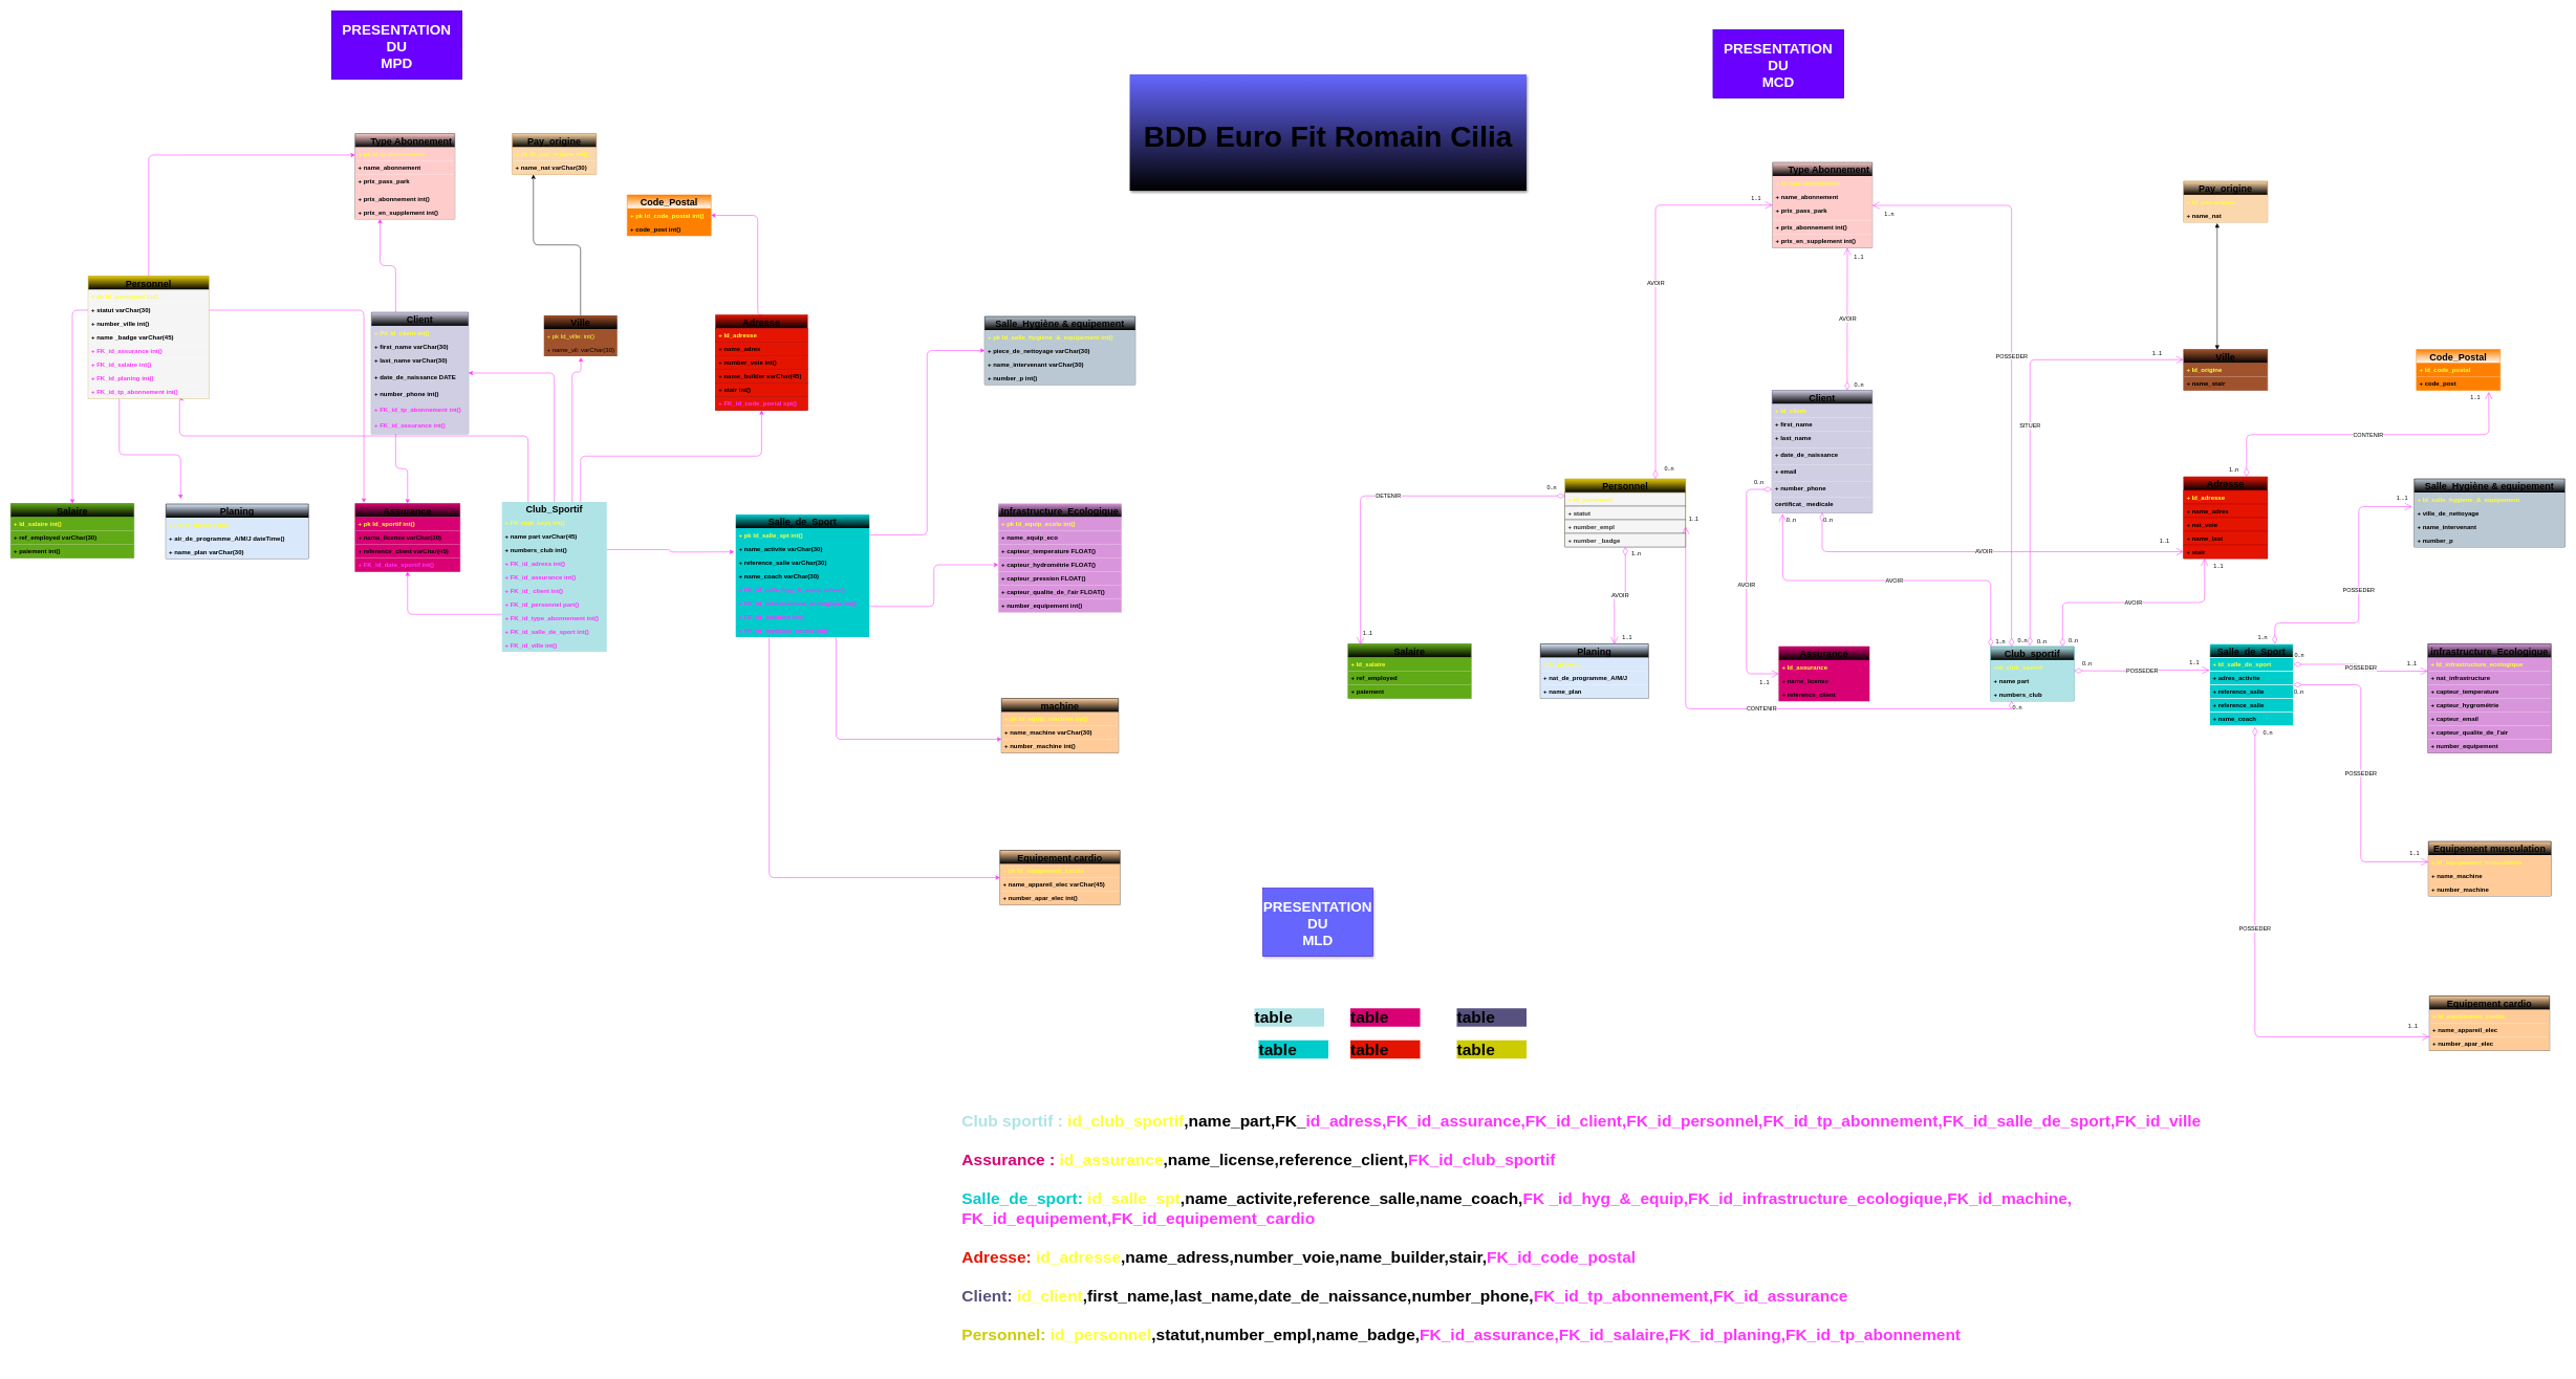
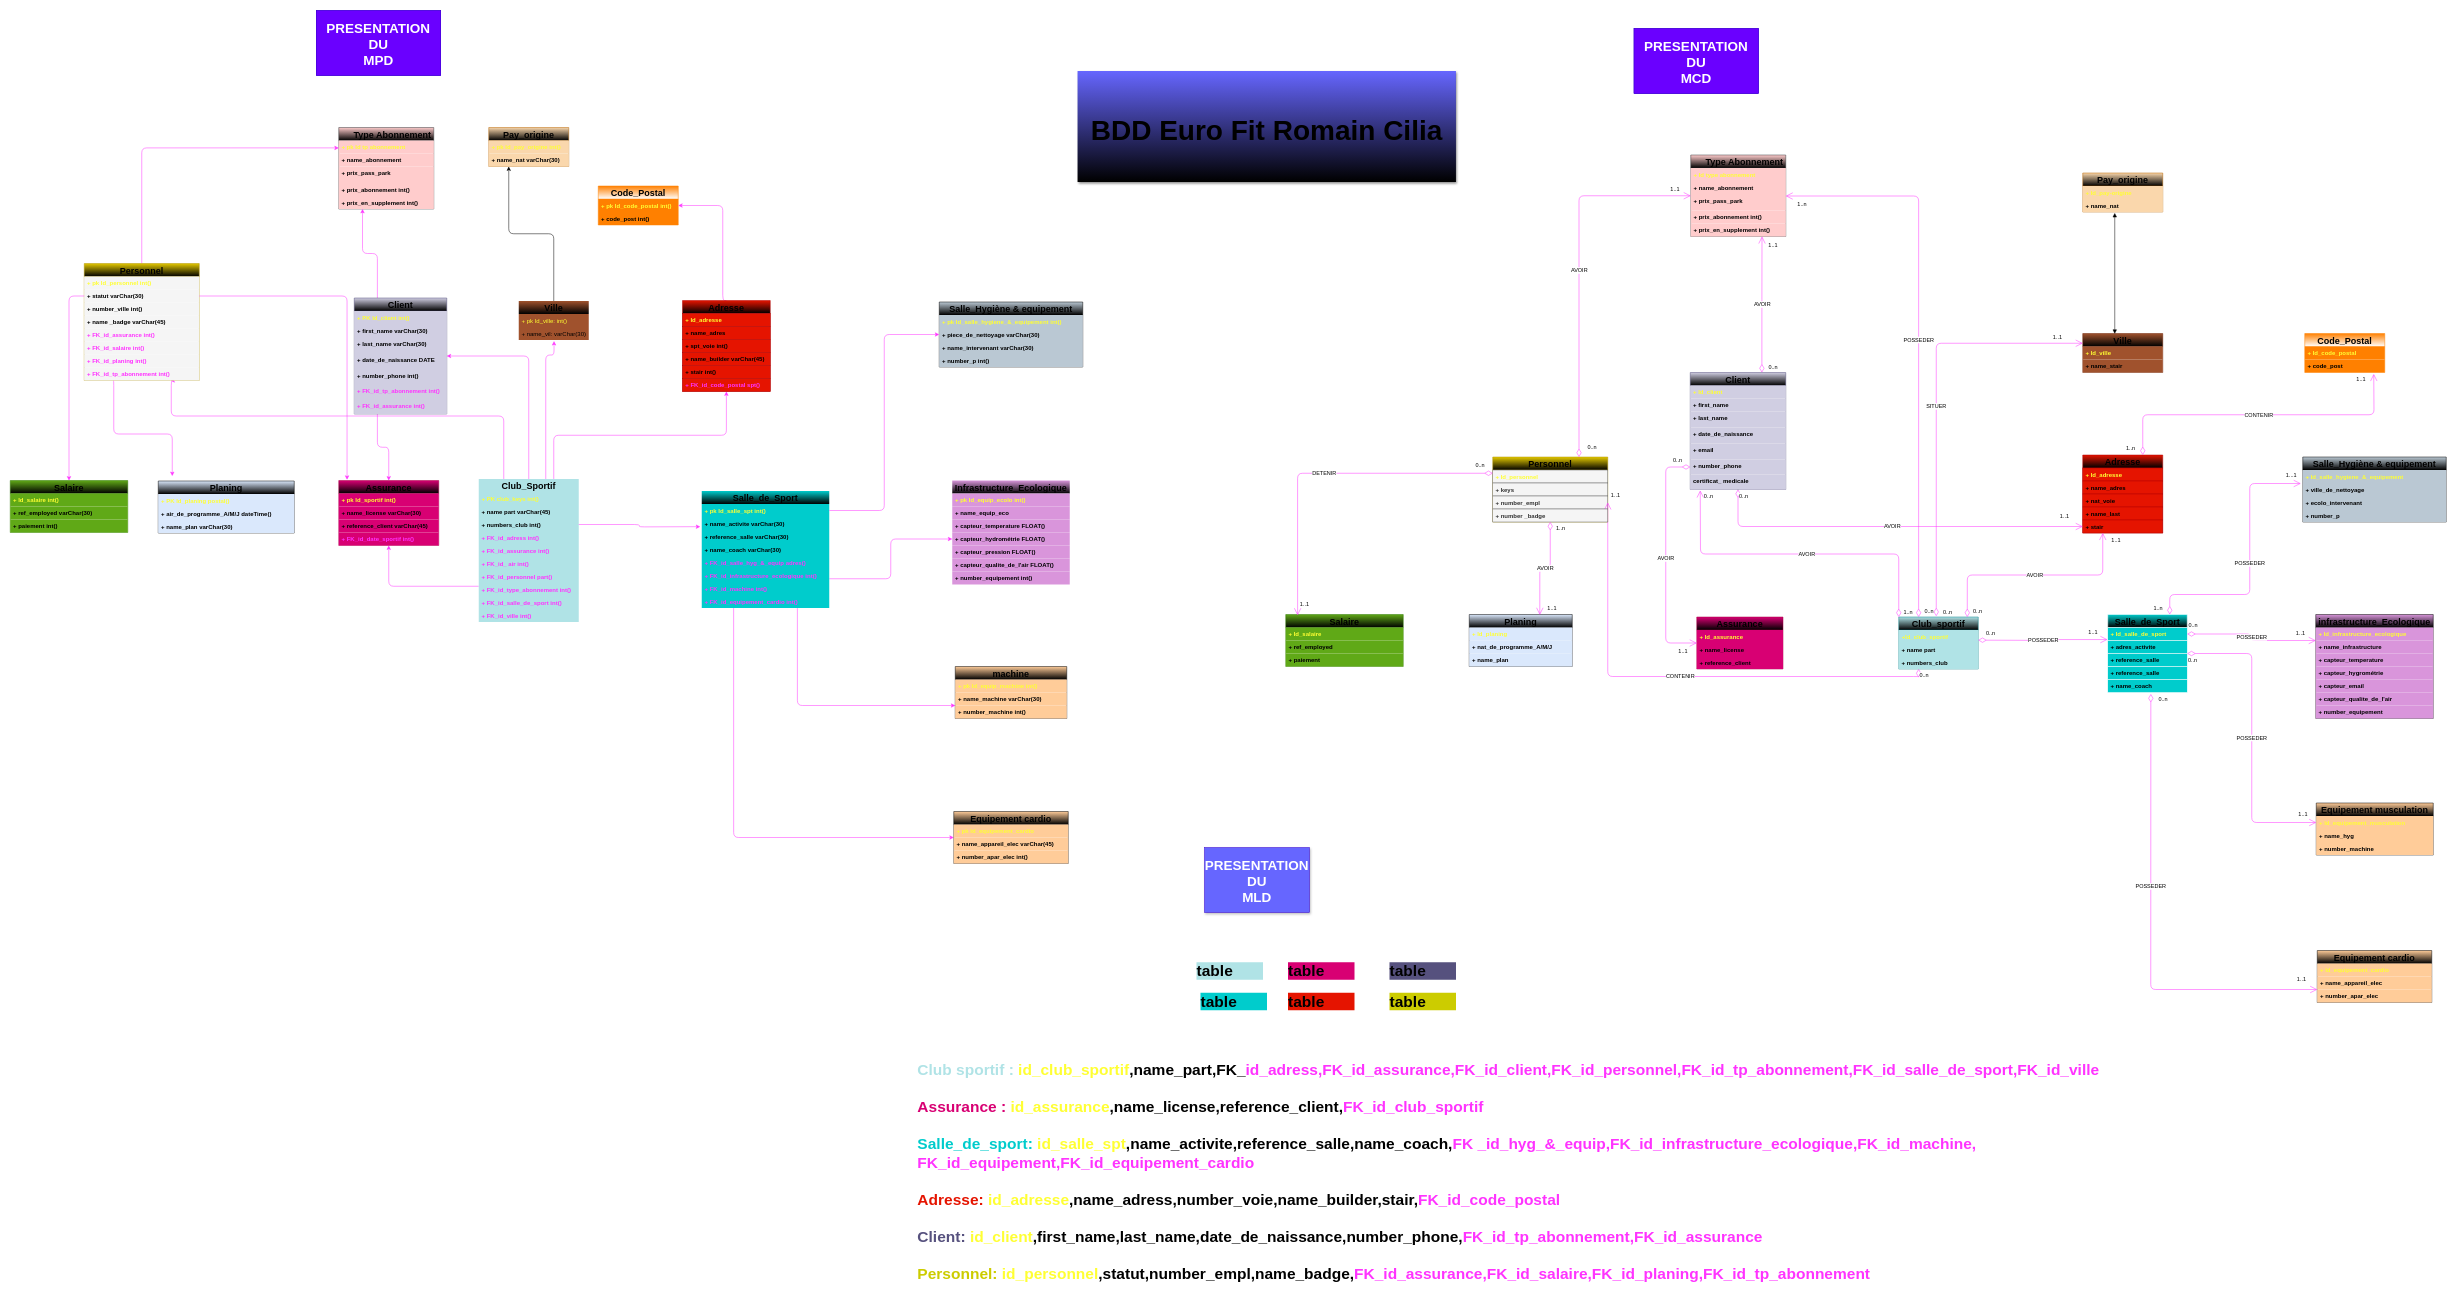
- <mxCell id="192" value="+ number_voie int()" style="text;strokeColor=#B20000;fillColor=#e51400;align=left;verticalAlign=top;spacingLeft=4;spacingRight=4;overflow=hidden;rotatable=0;points=[[0,0.5],[1,0.5]];portConstraint=eastwest;labelBackgroundColor=none;fontFamily=Helvetica;fontColor=#000000;fontStyle=1" parent="189" vertex="1"><mxGeometry y="78" width="175.5" height="26" as="geometry" /></mxCell>
+ <mxCell id="192" value="+ spt_voie int()" style="text;strokeColor=#B20000;fillColor=#e51400;align=left;verticalAlign=top;spacingLeft=4;spacingRight=4;overflow=hidden;rotatable=0;points=[[0,0.5],[1,0.5]];portConstraint=eastwest;labelBackgroundColor=none;fontFamily=Helvetica;fontColor=#000000;fontStyle=1" parent="189" vertex="1"><mxGeometry y="78" width="175.5" height="26" as="geometry" /></mxCell>
- <mxCell id="64" value="+ Id_origine" style="text;strokeColor=none;fillColor=#A0522D;align=left;verticalAlign=top;spacingLeft=4;spacingRight=4;overflow=hidden;rotatable=0;points=[[0,0.5],[1,0.5]];portConstraint=eastwest;labelBackgroundColor=none;fontFamily=Helvetica;fontColor=#FFFF33;fontStyle=1" parent="63" vertex="1"><mxGeometry y="26" width="160" height="26" as="geometry" /></mxCell>
+ <mxCell id="64" value="+ Id_ville" style="text;strokeColor=none;fillColor=#A0522D;align=left;verticalAlign=top;spacingLeft=4;spacingRight=4;overflow=hidden;rotatable=0;points=[[0,0.5],[1,0.5]];portConstraint=eastwest;labelBackgroundColor=none;fontFamily=Helvetica;fontColor=#FFFF33;fontStyle=1" parent="63" vertex="1"><mxGeometry y="26" width="160" height="26" as="geometry" /></mxCell>
- <mxCell id="45" value="+ statut" style="text;strokeColor=#666666;fillColor=#f5f5f5;align=left;verticalAlign=top;spacingLeft=4;spacingRight=4;overflow=hidden;rotatable=0;points=[[0,0.5],[1,0.5]];portConstraint=eastwest;labelBackgroundColor=none;fontFamily=Helvetica;fontColor=#333333;fontStyle=1" parent="43" vertex="1"><mxGeometry y="52" width="230" height="26" as="geometry" /></mxCell>
+ <mxCell id="45" value="+ keys" style="text;strokeColor=#666666;fillColor=#f5f5f5;align=left;verticalAlign=top;spacingLeft=4;spacingRight=4;overflow=hidden;rotatable=0;points=[[0,0.5],[1,0.5]];portConstraint=eastwest;labelBackgroundColor=none;fontFamily=Helvetica;fontColor=#333333;fontStyle=1" parent="43" vertex="1"><mxGeometry y="52" width="230" height="26" as="geometry" /></mxCell>
- <mxCell id="142" value="+ PK Id_planing int()" style="text;fillColor=#dae8fc;align=left;verticalAlign=top;spacingLeft=4;spacingRight=4;overflow=hidden;rotatable=0;points=[[0,0.5],[1,0.5]];portConstraint=eastwest;labelBackgroundColor=none;fontFamily=Helvetica;fontStyle=1;strokeColor=none;labelBorderColor=none;gradientColor=none;fontColor=#FFFF33;" parent="141" vertex="1"><mxGeometry y="26" width="272" height="26" as="geometry" /></mxCell>
+ <mxCell id="142" value="+ PK Id_planing postal()" style="text;fillColor=#dae8fc;align=left;verticalAlign=top;spacingLeft=4;spacingRight=4;overflow=hidden;rotatable=0;points=[[0,0.5],[1,0.5]];portConstraint=eastwest;labelBackgroundColor=none;fontFamily=Helvetica;fontStyle=1;strokeColor=none;labelBorderColor=none;gradientColor=none;fontColor=#FFFF33;" parent="141" vertex="1"><mxGeometry y="26" width="272" height="26" as="geometry" /></mxCell>
- <mxCell id="96" value="+ name_intervenant" style="text;fillColor=#bac8d3;align=left;verticalAlign=top;spacingLeft=4;spacingRight=4;overflow=hidden;rotatable=0;points=[[0,0.5],[1,0.5]];portConstraint=eastwest;labelBackgroundColor=none;fontFamily=Helvetica;fontStyle=1;strokeColor=none;fontColor=#000000;" parent="93" vertex="1"><mxGeometry y="78" width="287" height="26" as="geometry" /></mxCell>
+ <mxCell id="96" value="+ ecolo_intervenant" style="text;fillColor=#bac8d3;align=left;verticalAlign=top;spacingLeft=4;spacingRight=4;overflow=hidden;rotatable=0;points=[[0,0.5],[1,0.5]];portConstraint=eastwest;labelBackgroundColor=none;fontFamily=Helvetica;fontStyle=1;strokeColor=none;fontColor=#000000;" parent="93" vertex="1"><mxGeometry y="78" width="287" height="26" as="geometry" /></mxCell>
- <mxCell id="19" value="+ FK_id_ client int()" style="text;strokeColor=none;fillColor=#B0E3E6;align=left;verticalAlign=top;spacingLeft=4;spacingRight=4;overflow=hidden;rotatable=0;points=[[0,0.5],[1,0.5]];portConstraint=eastwest;labelBackgroundColor=none;fontFamily=Helvetica;fontColor=#FF33FF;fontStyle=1" parent="13" vertex="1"><mxGeometry y="156" width="200" height="26" as="geometry" /></mxCell>
+ <mxCell id="19" value="+ FK_id_ air int()" style="text;strokeColor=none;fillColor=#B0E3E6;align=left;verticalAlign=top;spacingLeft=4;spacingRight=4;overflow=hidden;rotatable=0;points=[[0,0.5],[1,0.5]];portConstraint=eastwest;labelBackgroundColor=none;fontFamily=Helvetica;fontColor=#FF33FF;fontStyle=1" parent="13" vertex="1"><mxGeometry y="156" width="200" height="26" as="geometry" /></mxCell>
- <mxCell id="123" value="+ FK_id_medicale_cardio int()" style="text;fillColor=#00CCCC;align=left;verticalAlign=top;spacingLeft=4;spacingRight=4;overflow=hidden;rotatable=0;points=[[0,0.5],[1,0.5]];portConstraint=eastwest;labelBackgroundColor=none;fontFamily=Helvetica;fontStyle=1;strokeColor=none;fontColor=#FF33FF;" parent="115" vertex="1"><mxGeometry y="208" width="255" height="26" as="geometry" /></mxCell>
+ <mxCell id="123" value="+ FK_id_equipement_cardio int()" style="text;fillColor=#00CCCC;align=left;verticalAlign=top;spacingLeft=4;spacingRight=4;overflow=hidden;rotatable=0;points=[[0,0.5],[1,0.5]];portConstraint=eastwest;labelBackgroundColor=none;fontFamily=Helvetica;fontStyle=1;strokeColor=none;fontColor=#FF33FF;" parent="115" vertex="1"><mxGeometry y="208" width="255" height="26" as="geometry" /></mxCell>
- <mxCell id="57" value="+ nat_infrastructure " style="text;strokeColor=none;fillColor=#d995db;align=left;verticalAlign=top;spacingLeft=4;spacingRight=4;overflow=hidden;rotatable=0;points=[[0,0.5],[1,0.5]];portConstraint=eastwest;labelBackgroundColor=none;fontFamily=Helvetica;fontColor=#000000;fontStyle=1" parent="55" vertex="1"><mxGeometry y="52" width="235" height="26" as="geometry" /></mxCell>
+ <mxCell id="57" value="+ name_infrastructure " style="text;strokeColor=none;fillColor=#d995db;align=left;verticalAlign=top;spacingLeft=4;spacingRight=4;overflow=hidden;rotatable=0;points=[[0,0.5],[1,0.5]];portConstraint=eastwest;labelBackgroundColor=none;fontFamily=Helvetica;fontColor=#000000;fontStyle=1" parent="55" vertex="1"><mxGeometry y="52" width="235" height="26" as="geometry" /></mxCell>
- <mxCell id="100" value="+ name_machine" style="text;fillColor=#ffcc99;align=left;verticalAlign=top;spacingLeft=4;spacingRight=4;overflow=hidden;rotatable=0;points=[[0,0.5],[1,0.5]];portConstraint=eastwest;labelBackgroundColor=none;fontFamily=Helvetica;fontStyle=1;strokeColor=none;fontColor=#000000;" parent="98" vertex="1"><mxGeometry y="52" width="234" height="26" as="geometry" /></mxCell>
+ <mxCell id="100" value="+ name_hyg" style="text;fillColor=#ffcc99;align=left;verticalAlign=top;spacingLeft=4;spacingRight=4;overflow=hidden;rotatable=0;points=[[0,0.5],[1,0.5]];portConstraint=eastwest;labelBackgroundColor=none;fontFamily=Helvetica;fontStyle=1;strokeColor=none;fontColor=#000000;" parent="98" vertex="1"><mxGeometry y="52" width="234" height="26" as="geometry" /></mxCell>
